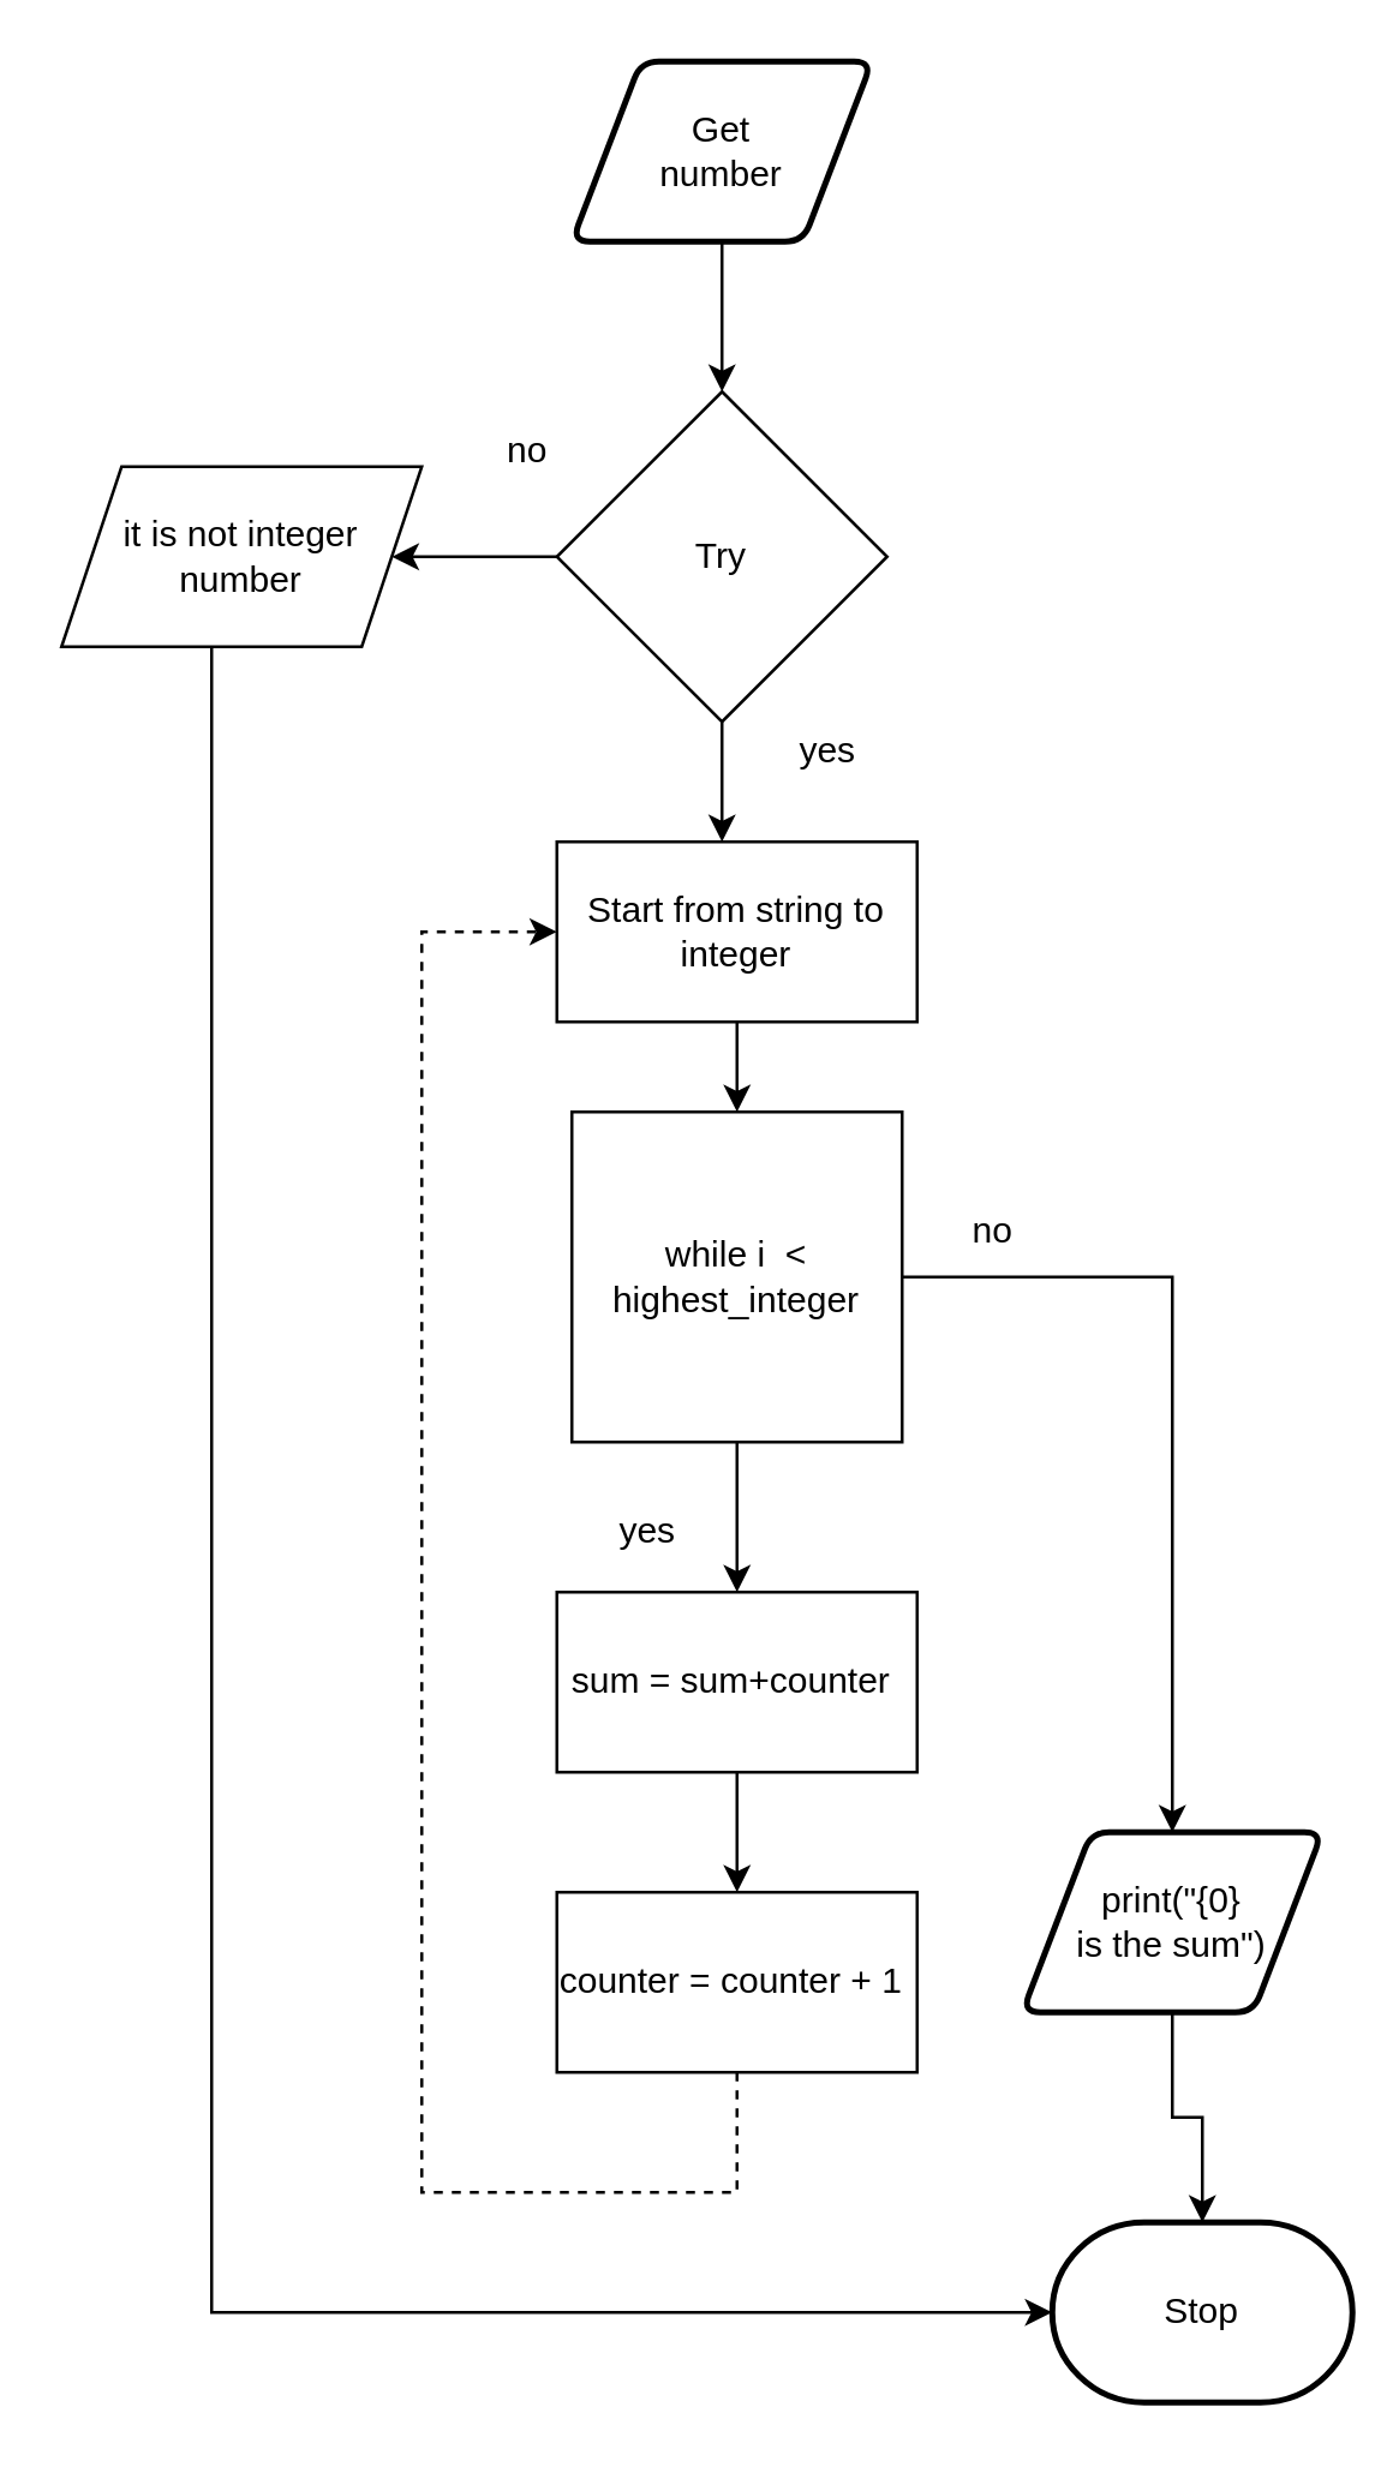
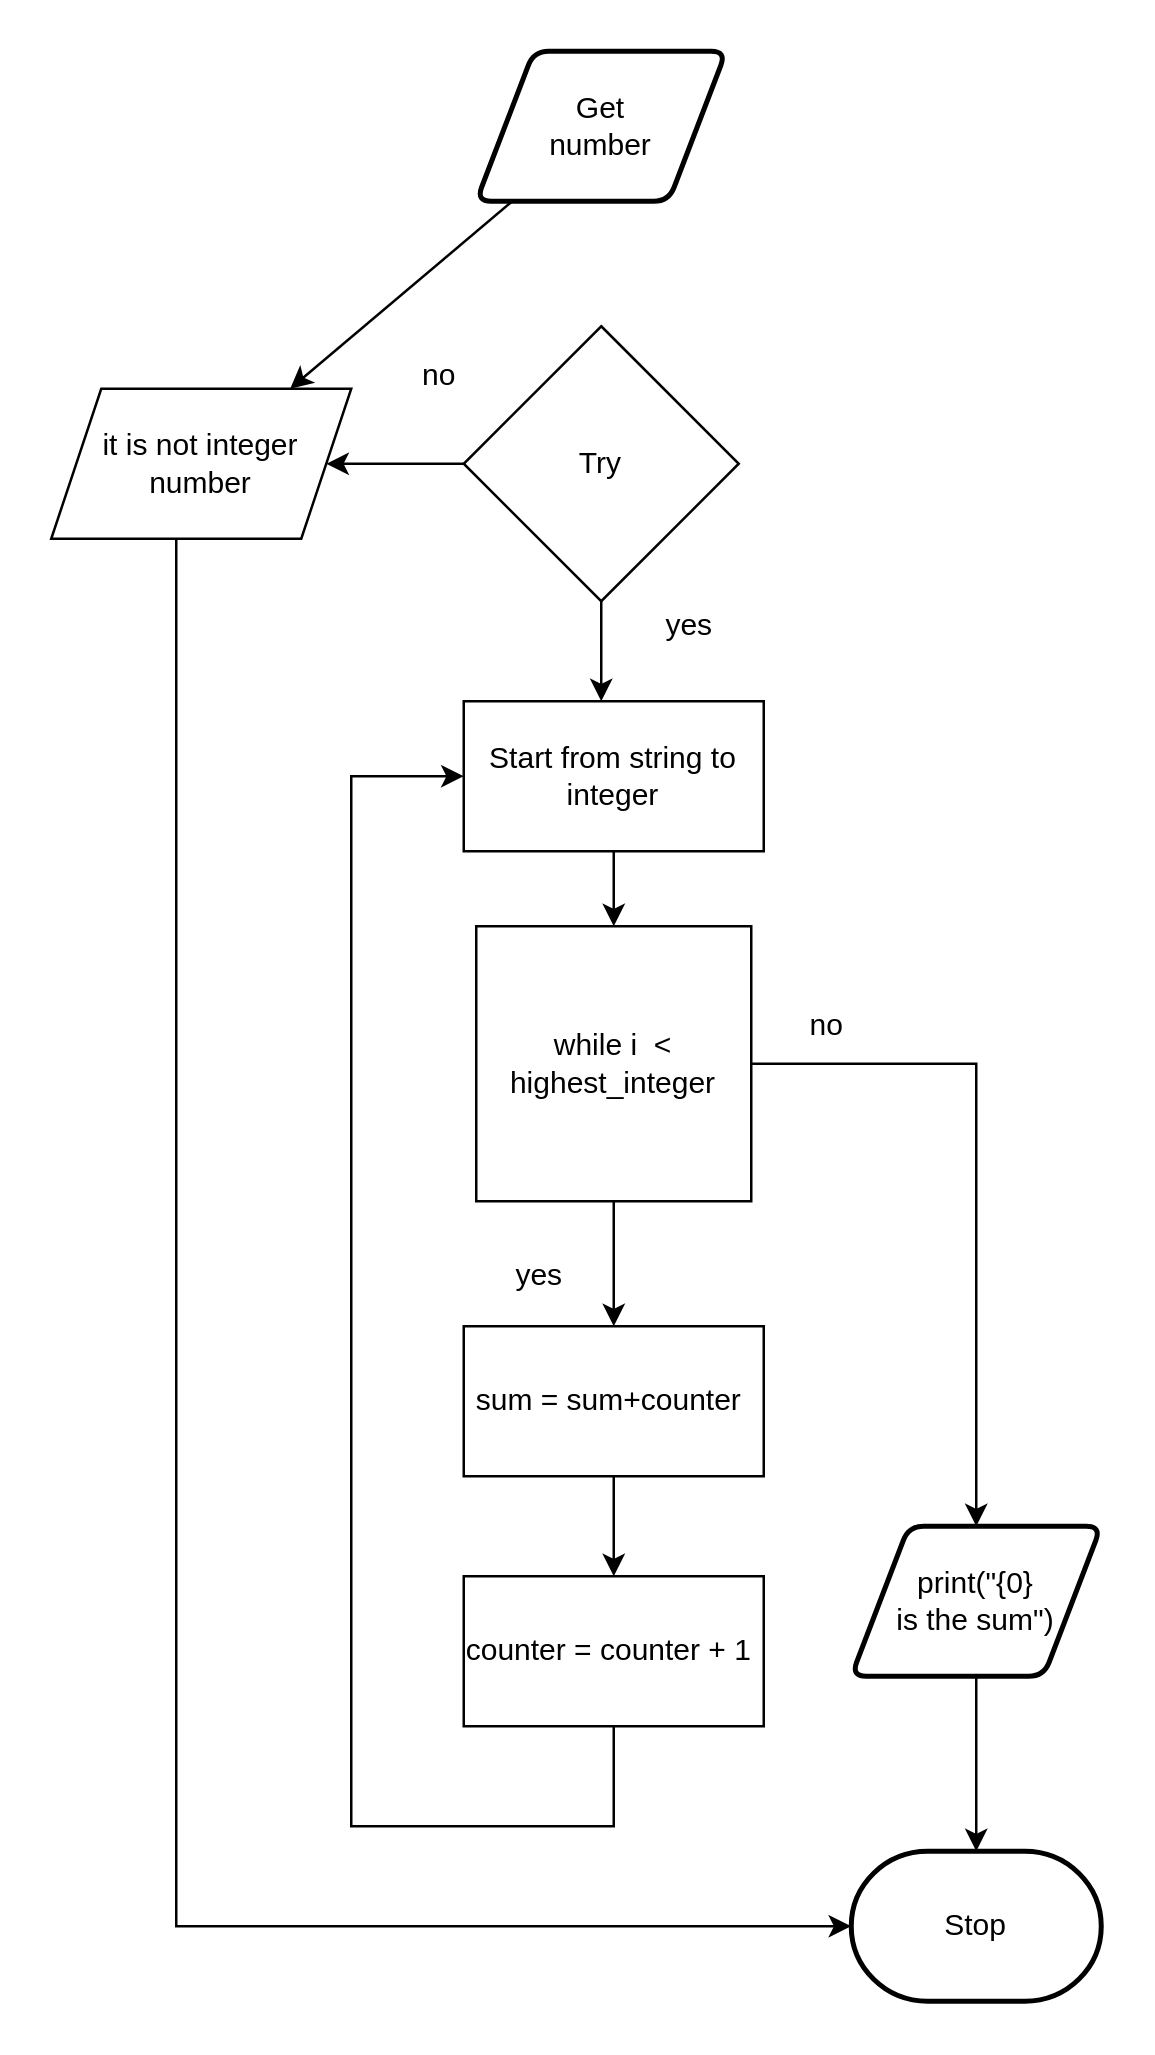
- <mxCell id="2" style="edgeStyle=none;html=1;entryX=0.5;entryY=0;entryDx=0;entryDy=0;" edge="1" parent="1" source="3" target="11"><mxGeometry relative="1" as="geometry" /></mxCell>
+ <mxCell id="2" style="edgeStyle=none;html=1;" edge="1" parent="1" source="3" target="17"><mxGeometry relative="1" as="geometry" /></mxCell>
- <mxCell id="20" value="" style="endArrow=classic;html=1;rounded=0;entryX=0;entryY=0.5;entryDx=0;entryDy=0;exitX=0.5;exitY=1;exitDx=0;exitDy=0;edgeStyle=orthogonalEdgeStyle;dashed=1;" edge="1" parent="1" source="19" target="13"><mxGeometry width="50" height="50" relative="1" as="geometry"><mxPoint x="200" y="710" as="sourcePoint" /><mxPoint x="250" y="660" as="targetPoint" /><Array as="points"><mxPoint x="245" y="730" /><mxPoint x="140" y="730" /><mxPoint x="140" y="310" /></Array></mxGeometry></mxCell>
+ <mxCell id="20" value="" style="endArrow=classic;html=1;rounded=0;entryX=0;entryY=0.5;entryDx=0;entryDy=0;exitX=0.5;exitY=1;exitDx=0;exitDy=0;edgeStyle=orthogonalEdgeStyle;" edge="1" parent="1" source="19" target="13"><mxGeometry width="50" height="50" relative="1" as="geometry"><mxPoint x="200" y="710" as="sourcePoint" /><mxPoint x="250" y="660" as="targetPoint" /><Array as="points"><mxPoint x="245" y="730" /><mxPoint x="140" y="730" /><mxPoint x="140" y="310" /></Array></mxGeometry></mxCell>
- <mxCell id="4" value="Stop" style="strokeWidth=2;html=1;shape=mxgraph.flowchart.terminator;whiteSpace=wrap;" vertex="1" parent="1"><mxGeometry x="350" y="740" width="100" height="60" as="geometry" /></mxCell>
+ <mxCell id="4" value="Stop" style="strokeWidth=2;html=1;shape=mxgraph.flowchart.terminator;whiteSpace=wrap;" vertex="1" parent="1"><mxGeometry x="340" y="740" width="100" height="60" as="geometry" /></mxCell>
